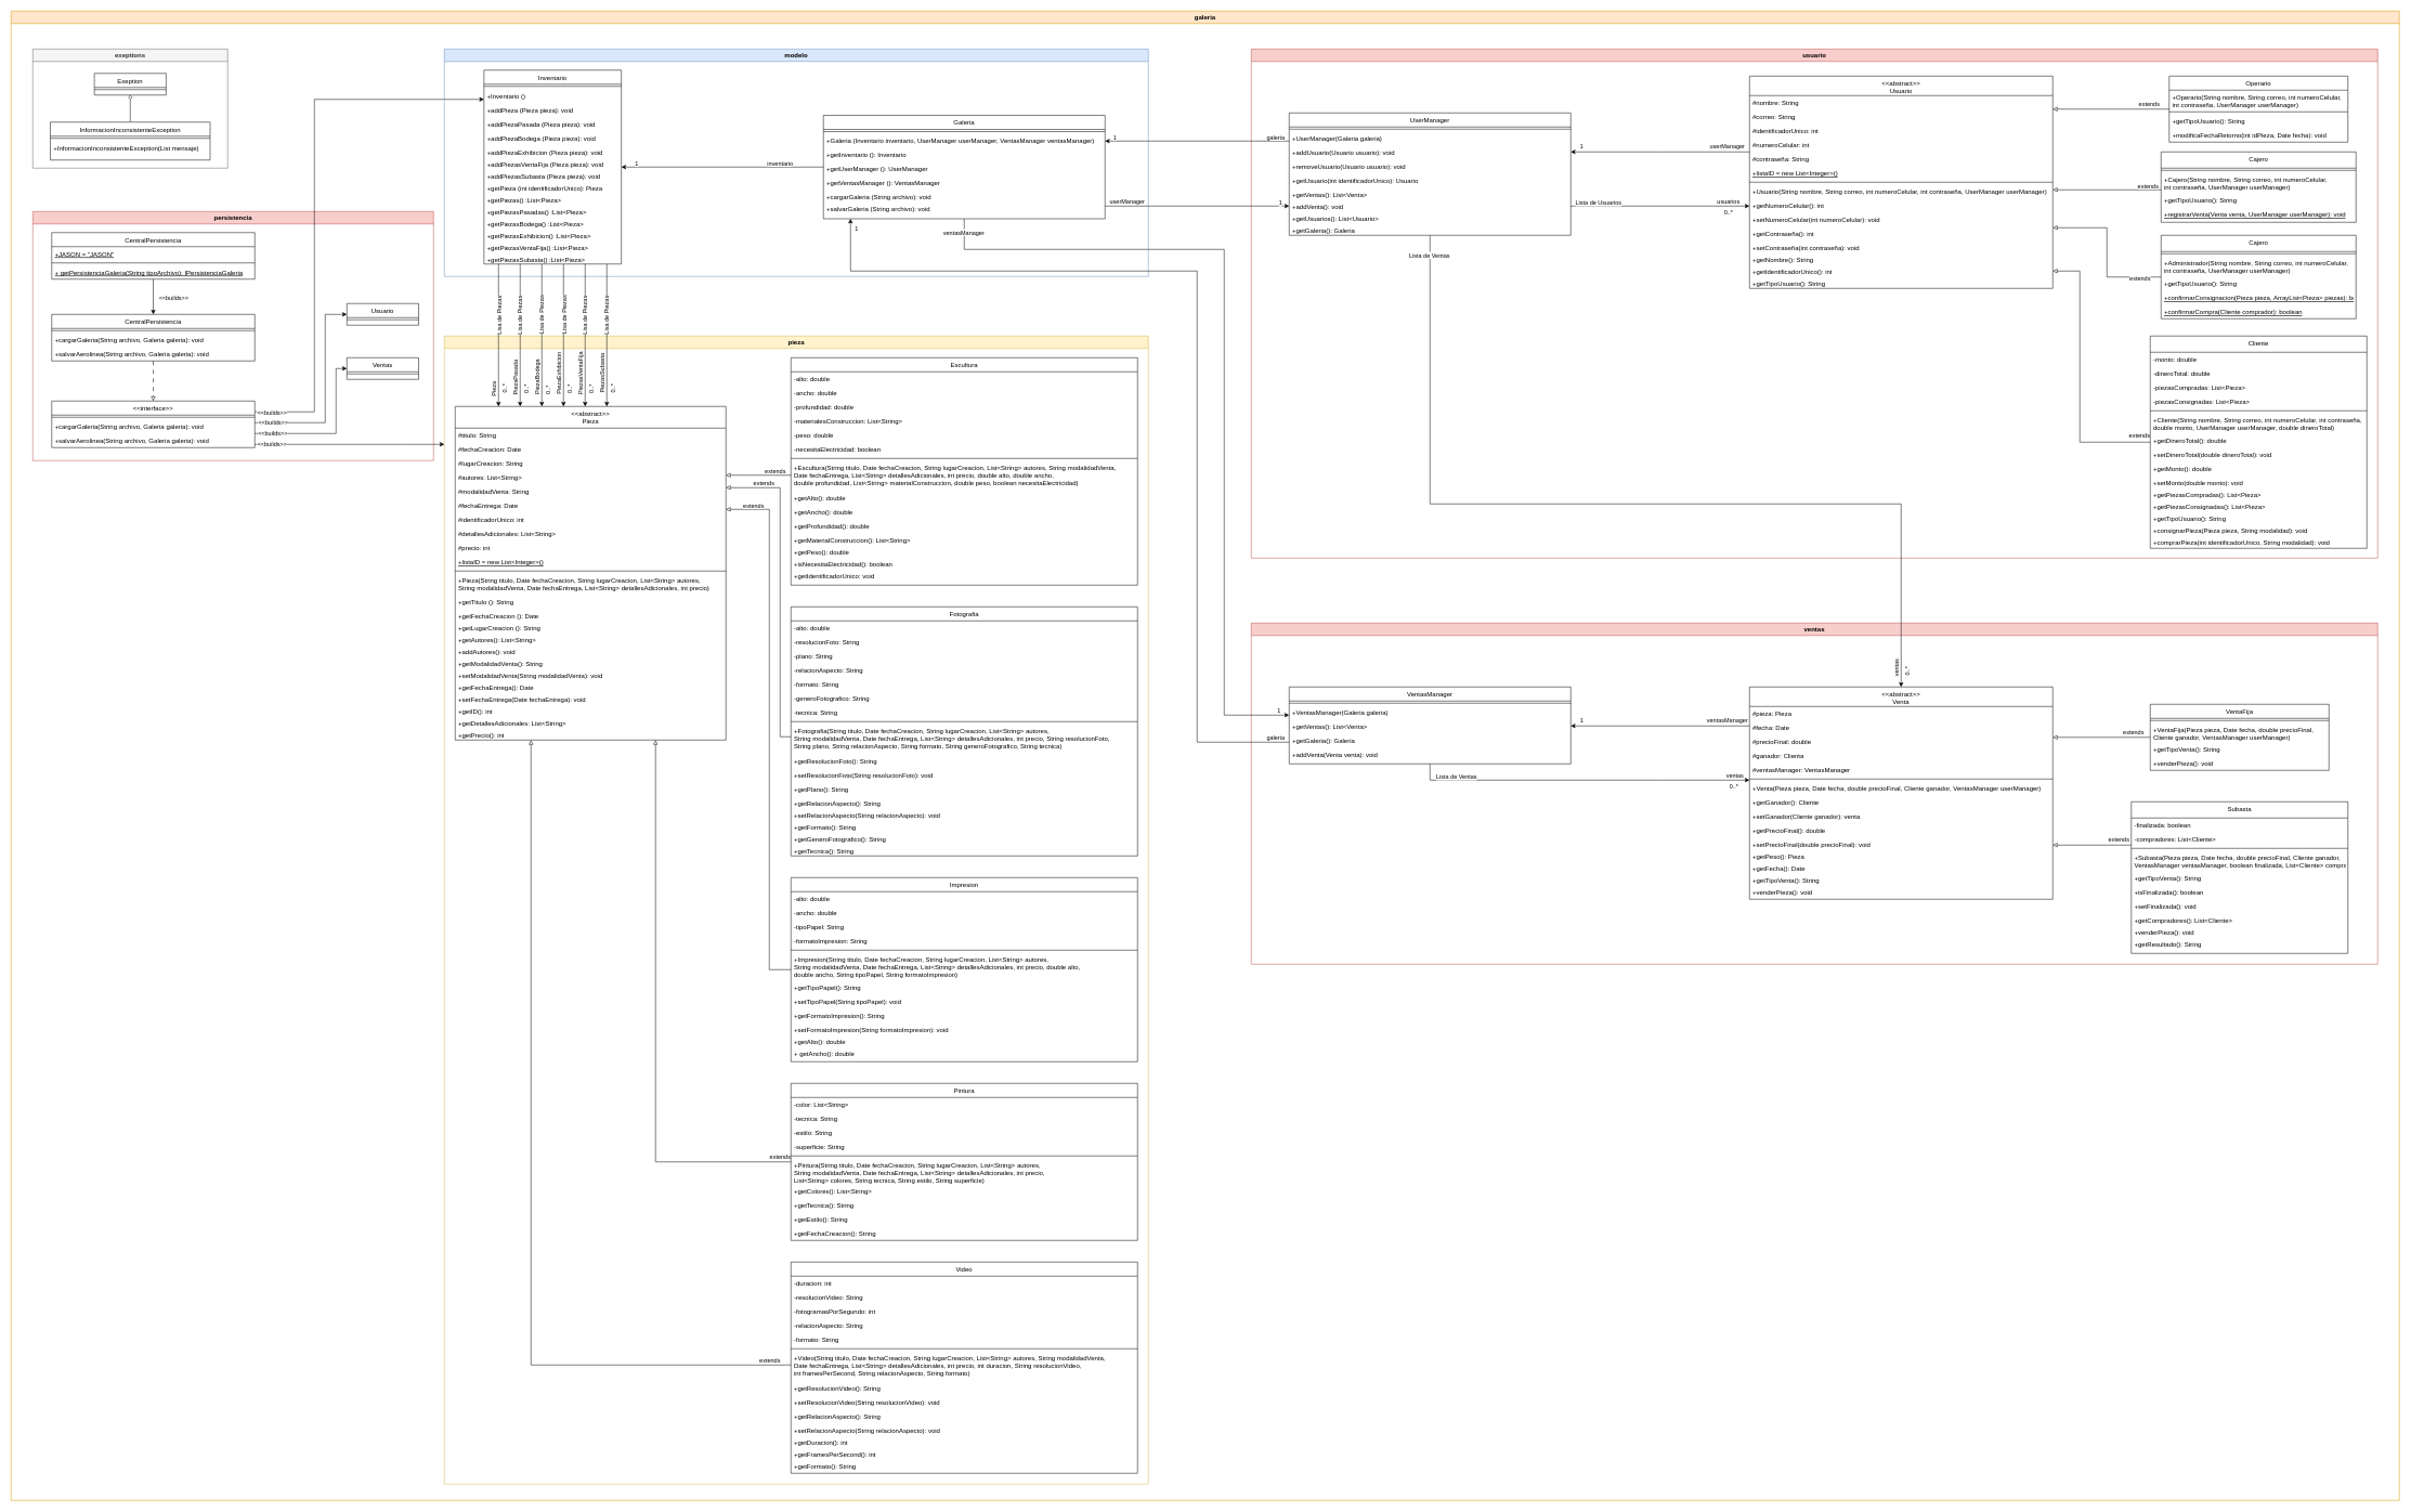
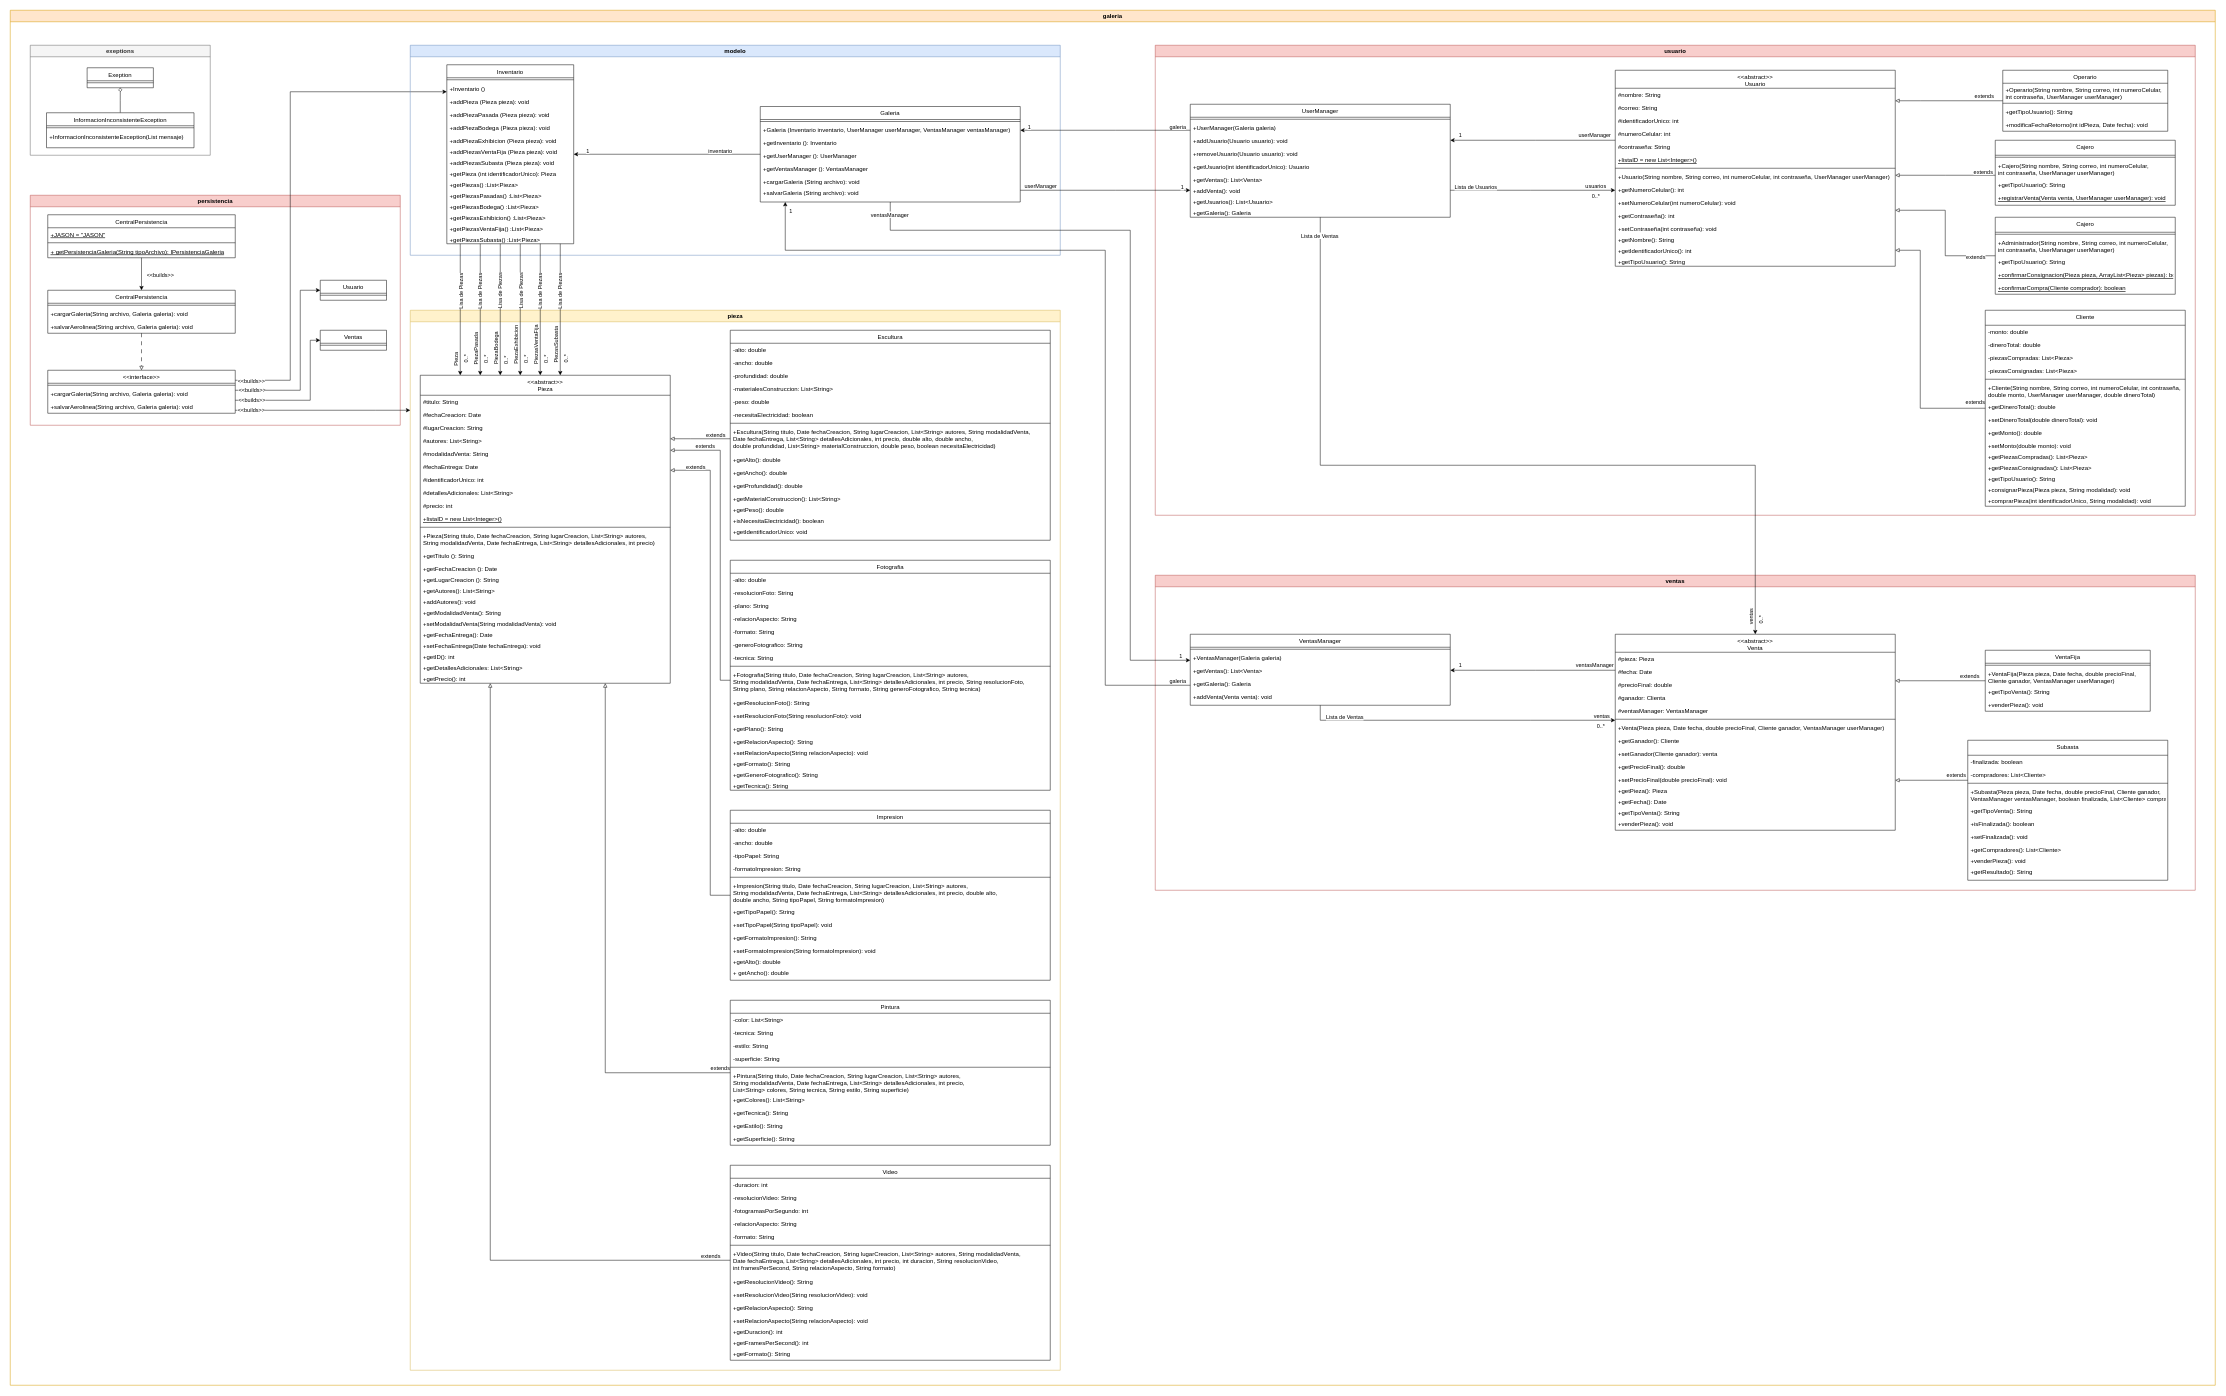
- <mxCell id="302" value="+getPeso(): Pieza&#10;" style="text;align=left;verticalAlign=top;spacingLeft=4;spacingRight=4;overflow=hidden;rotatable=0;points=[[0,0.5],[1,0.5]];portConstraint=eastwest;fontStyle=0" vertex="1" parent="290"><mxGeometry y="300" width="560" height="22" as="geometry" /></mxCell>
+ <mxCell id="302" value="+getPieza(): Pieza&#10;" style="text;align=left;verticalAlign=top;spacingLeft=4;spacingRight=4;overflow=hidden;rotatable=0;points=[[0,0.5],[1,0.5]];portConstraint=eastwest;fontStyle=0" vertex="1" parent="290"><mxGeometry y="300" width="560" height="22" as="geometry" /></mxCell>
- <mxCell id="154" value="+getFechaCreacion(): String&#10;" style="text;align=left;verticalAlign=top;spacingLeft=4;spacingRight=4;overflow=hidden;rotatable=0;points=[[0,0.5],[1,0.5]];portConstraint=eastwest;fontStyle=0" vertex="1" parent="144"><mxGeometry y="264" width="640" height="22" as="geometry" /></mxCell>
+ <mxCell id="154" value="+getSuperficie(): String&#10;" style="text;align=left;verticalAlign=top;spacingLeft=4;spacingRight=4;overflow=hidden;rotatable=0;points=[[0,0.5],[1,0.5]];portConstraint=eastwest;fontStyle=0" vertex="1" parent="144"><mxGeometry y="264" width="640" height="22" as="geometry" /></mxCell>
